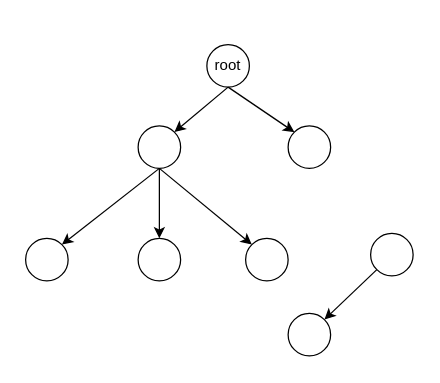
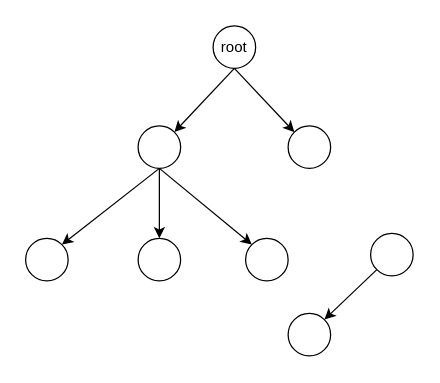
- <mxCell id="2" value="root" style="ellipse;whiteSpace=wrap;html=1;aspect=fixed;fillColor=none;" vertex="1" parent="1"><mxGeometry x="165" y="35" width="34" height="34" as="geometry" /></mxCell>
+ <mxCell id="2" value="root" style="ellipse;whiteSpace=wrap;html=1;aspect=fixed;fillColor=none;" vertex="1" parent="1"><mxGeometry x="170" y="20" width="34" height="34" as="geometry" /></mxCell>
